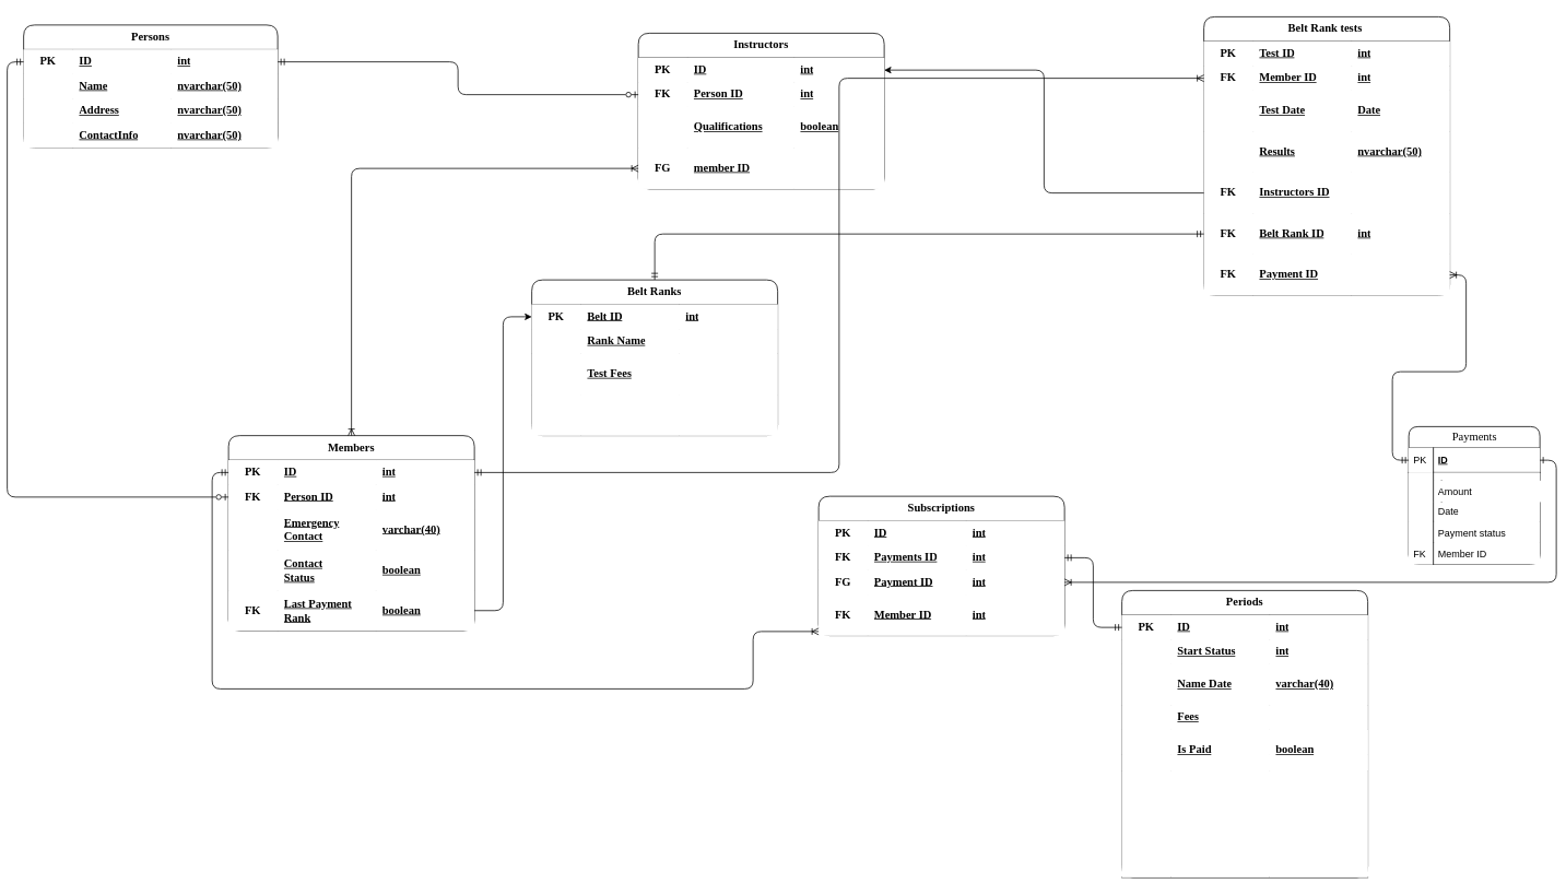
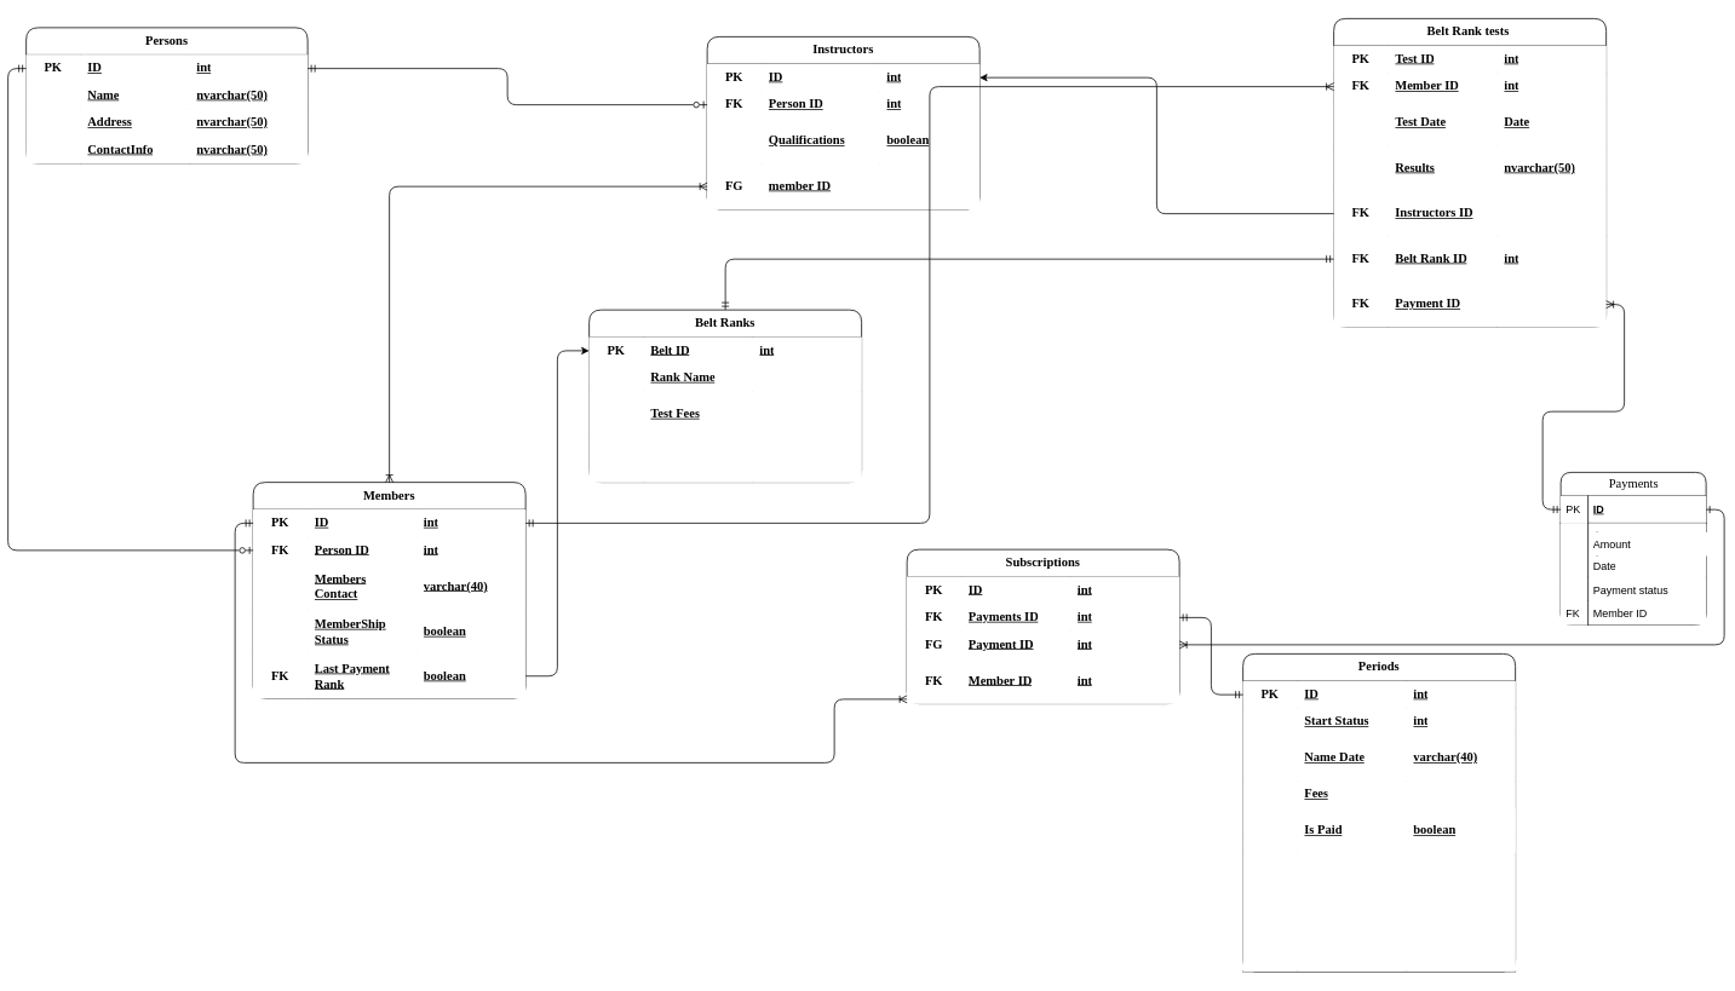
- <mxCell id="13" value="Emergency &lt;br&gt;Contact" style="shape=partialRectangle;connectable=0;top=0;left=0;bottom=0;right=0;align=left;spacingLeft=6;fontStyle=5;overflow=hidden;html=1;whiteSpace=wrap;rounded=1;shadow=0;comic=0;strokeWidth=1;verticalAlign=middle;swimlaneFillColor=#ffffff;fontFamily=Verdana;fontSize=14;labelBackgroundColor=none;" parent="11" vertex="1"><mxGeometry x="60" width="120" height="50" as="geometry"><mxRectangle width="120" height="50" as="alternateBounds" /></mxGeometry></mxCell>
+ <mxCell id="13" value="Members &lt;br&gt;Contact" style="shape=partialRectangle;connectable=0;top=0;left=0;bottom=0;right=0;align=left;spacingLeft=6;fontStyle=5;overflow=hidden;html=1;whiteSpace=wrap;rounded=1;shadow=0;comic=0;strokeWidth=1;verticalAlign=middle;swimlaneFillColor=#ffffff;fontFamily=Verdana;fontSize=14;labelBackgroundColor=none;" parent="11" vertex="1"><mxGeometry x="60" width="120" height="50" as="geometry"><mxRectangle width="120" height="50" as="alternateBounds" /></mxGeometry></mxCell>
- <mxCell id="17" value="Contact&lt;div&gt;Status&lt;/div&gt;" style="shape=partialRectangle;connectable=0;top=0;left=0;bottom=0;right=0;align=left;spacingLeft=6;fontStyle=5;overflow=hidden;html=1;whiteSpace=wrap;rounded=1;shadow=0;comic=0;strokeWidth=1;verticalAlign=middle;swimlaneFillColor=#ffffff;fontFamily=Verdana;fontSize=14;labelBackgroundColor=none;" parent="15" vertex="1"><mxGeometry x="60" width="120" height="49" as="geometry"><mxRectangle width="120" height="49" as="alternateBounds" /></mxGeometry></mxCell>
+ <mxCell id="17" value="MemberShip&lt;div&gt;Status&lt;/div&gt;" style="shape=partialRectangle;connectable=0;top=0;left=0;bottom=0;right=0;align=left;spacingLeft=6;fontStyle=5;overflow=hidden;html=1;whiteSpace=wrap;rounded=1;shadow=0;comic=0;strokeWidth=1;verticalAlign=middle;swimlaneFillColor=#ffffff;fontFamily=Verdana;fontSize=14;labelBackgroundColor=none;" parent="15" vertex="1"><mxGeometry x="60" width="120" height="49" as="geometry"><mxRectangle width="120" height="49" as="alternateBounds" /></mxGeometry></mxCell>
